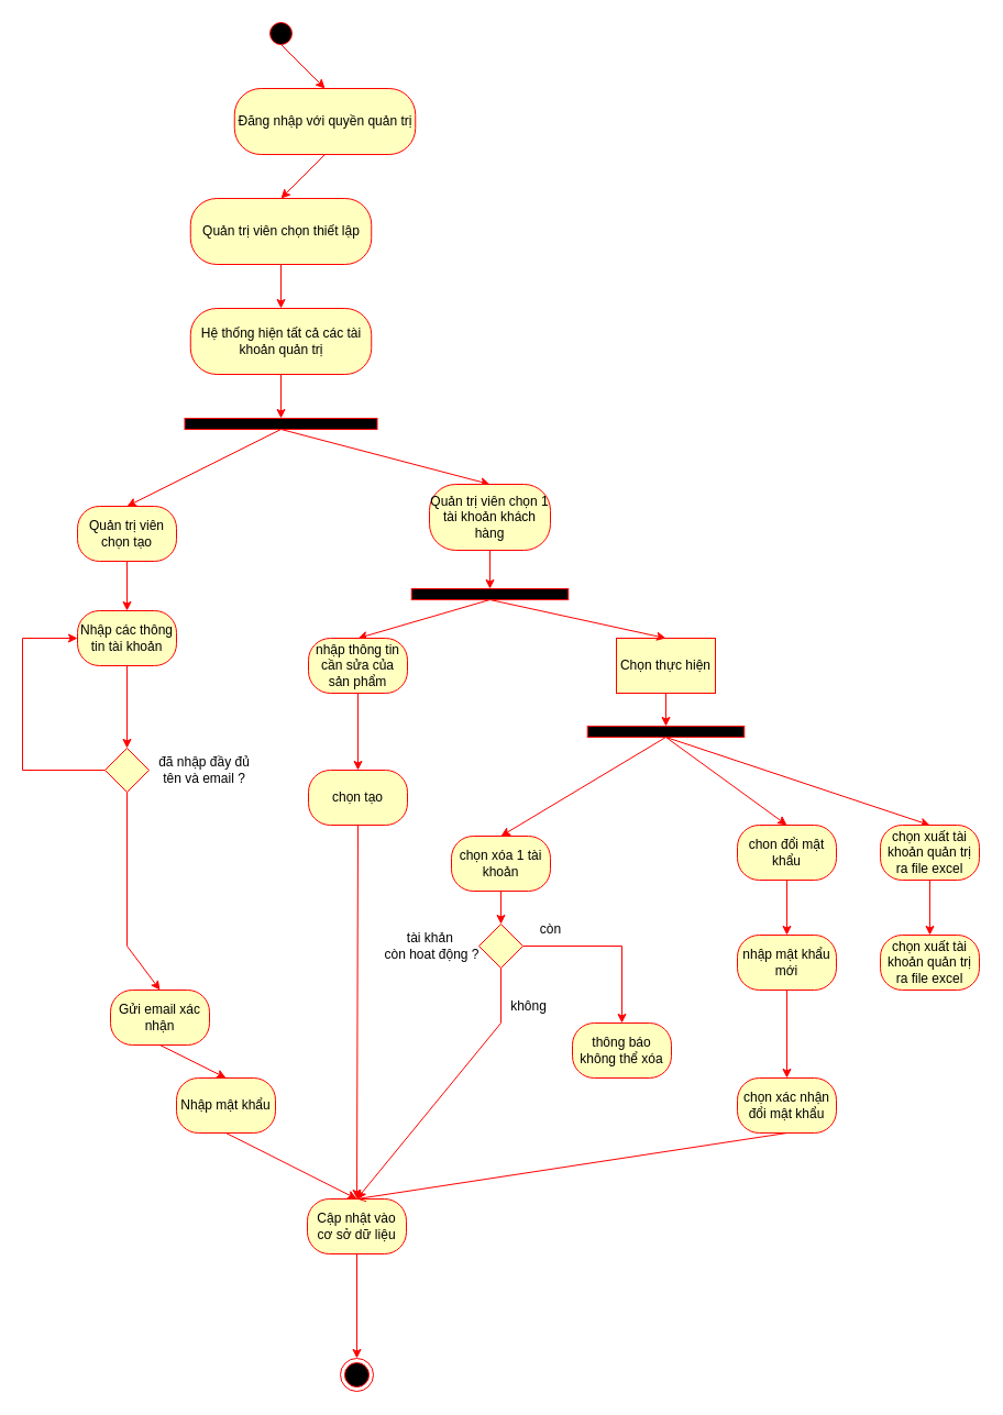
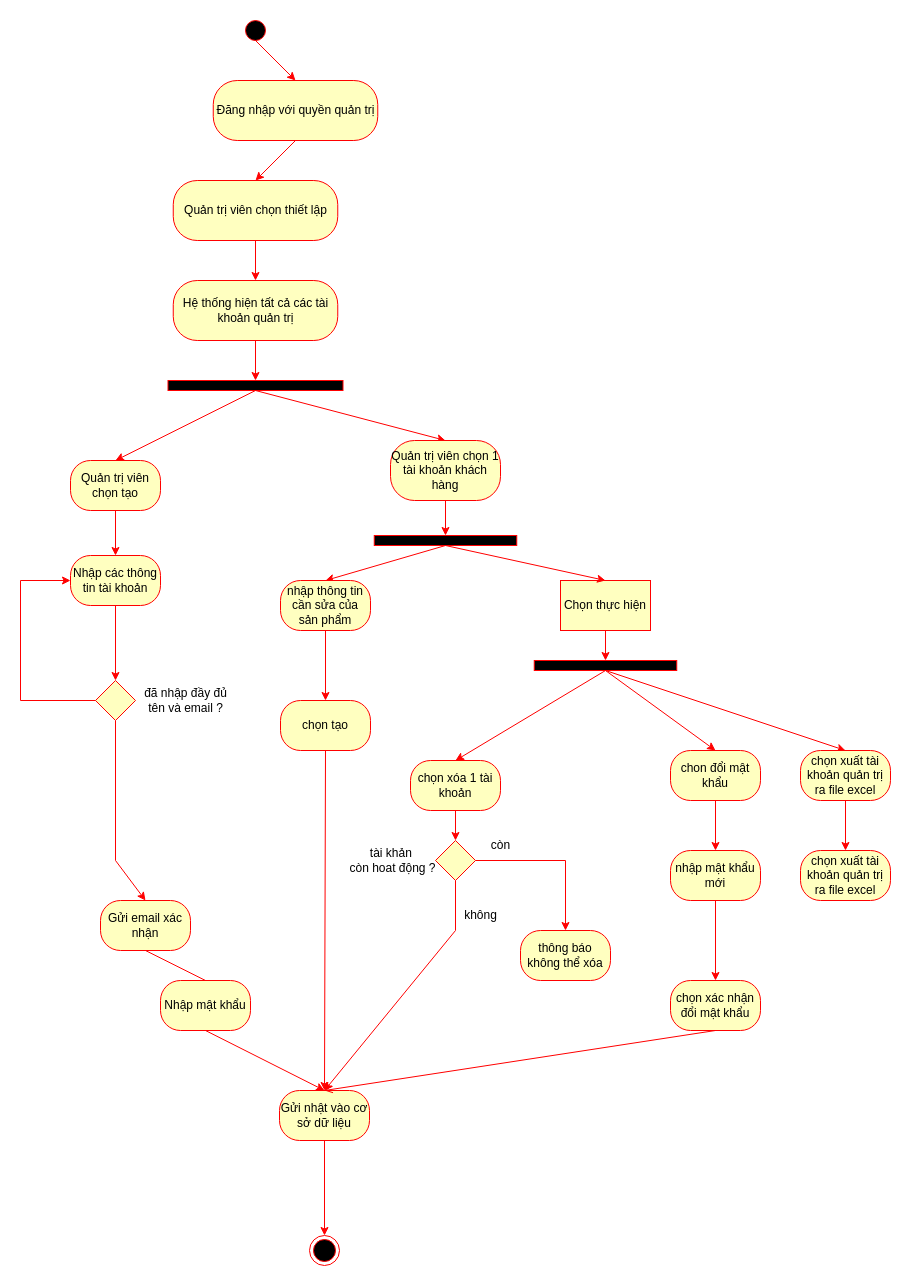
- <mxCell id="55" value="" style="endArrow=classic;html=1;rounded=0;entryX=0.5;entryY=0;entryDx=0;entryDy=0;strokeColor=#FF0000;exitX=0.5;exitY=1;exitDx=0;exitDy=0;" parent="1" source="54" target="56" edge="1"><mxGeometry width="50" height="50" relative="1" as="geometry"><mxPoint x="165" y="940" as="sourcePoint" /><mxPoint x="190" y="990" as="targetPoint" /></mxGeometry></mxCell>
+ <mxCell id="55" value="" style="endArrow=none;html=1;rounded=0;entryX=0.5;entryY=0;entryDx=0;entryDy=0;strokeColor=#FF0000;exitX=0.5;exitY=1;exitDx=0;exitDy=0;" parent="1" source="54" target="56" edge="1"><mxGeometry width="50" height="50" relative="1" as="geometry"><mxPoint x="165" y="940" as="sourcePoint" /><mxPoint x="190" y="990" as="targetPoint" /></mxGeometry></mxCell>
- <mxCell id="13" value="Cập nhật vào cơ sở dữ liệu" style="rounded=1;whiteSpace=wrap;html=1;arcSize=40;fontColor=#000000;fillColor=#ffffc0;strokeColor=#FF0000;" parent="1" vertex="1"><mxGeometry x="279" y="1090" width="90" height="50" as="geometry" /></mxCell>
+ <mxCell id="13" value="Gửi nhật vào cơ sở dữ liệu" style="rounded=1;whiteSpace=wrap;html=1;arcSize=40;fontColor=#000000;fillColor=#ffffc0;strokeColor=#FF0000;" parent="1" vertex="1"><mxGeometry x="279" y="1090" width="90" height="50" as="geometry" /></mxCell>
